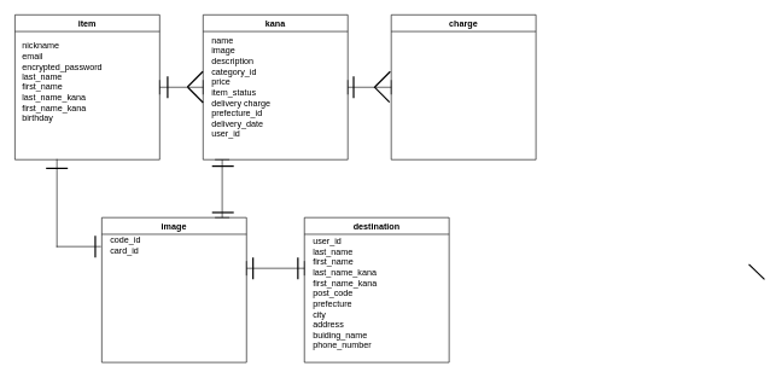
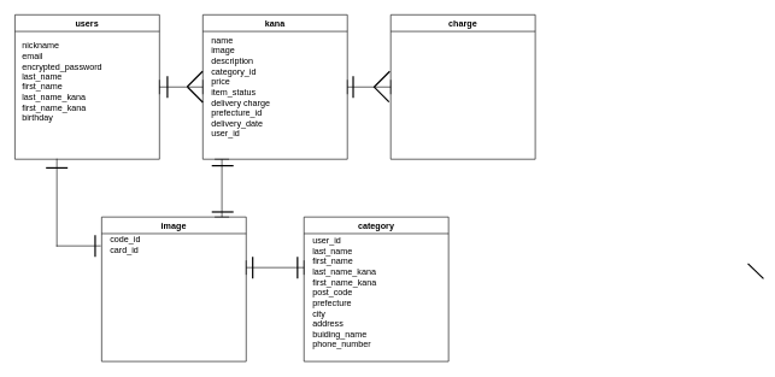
- <mxCell id="2" value="item" style="swimlane;" parent="1" vertex="1"><mxGeometry x="20" y="20" width="200" height="200" as="geometry" /></mxCell>
+ <mxCell id="2" value="users" style="swimlane;" parent="1" vertex="1"><mxGeometry x="20" y="20" width="200" height="200" as="geometry" /></mxCell>
- <mxCell id="13" value="destination" style="swimlane;" parent="1" vertex="1"><mxGeometry x="420" y="300" width="200" height="200" as="geometry" /></mxCell>
+ <mxCell id="13" value="category" style="swimlane;" parent="1" vertex="1"><mxGeometry x="420" y="300" width="200" height="200" as="geometry" /></mxCell>
